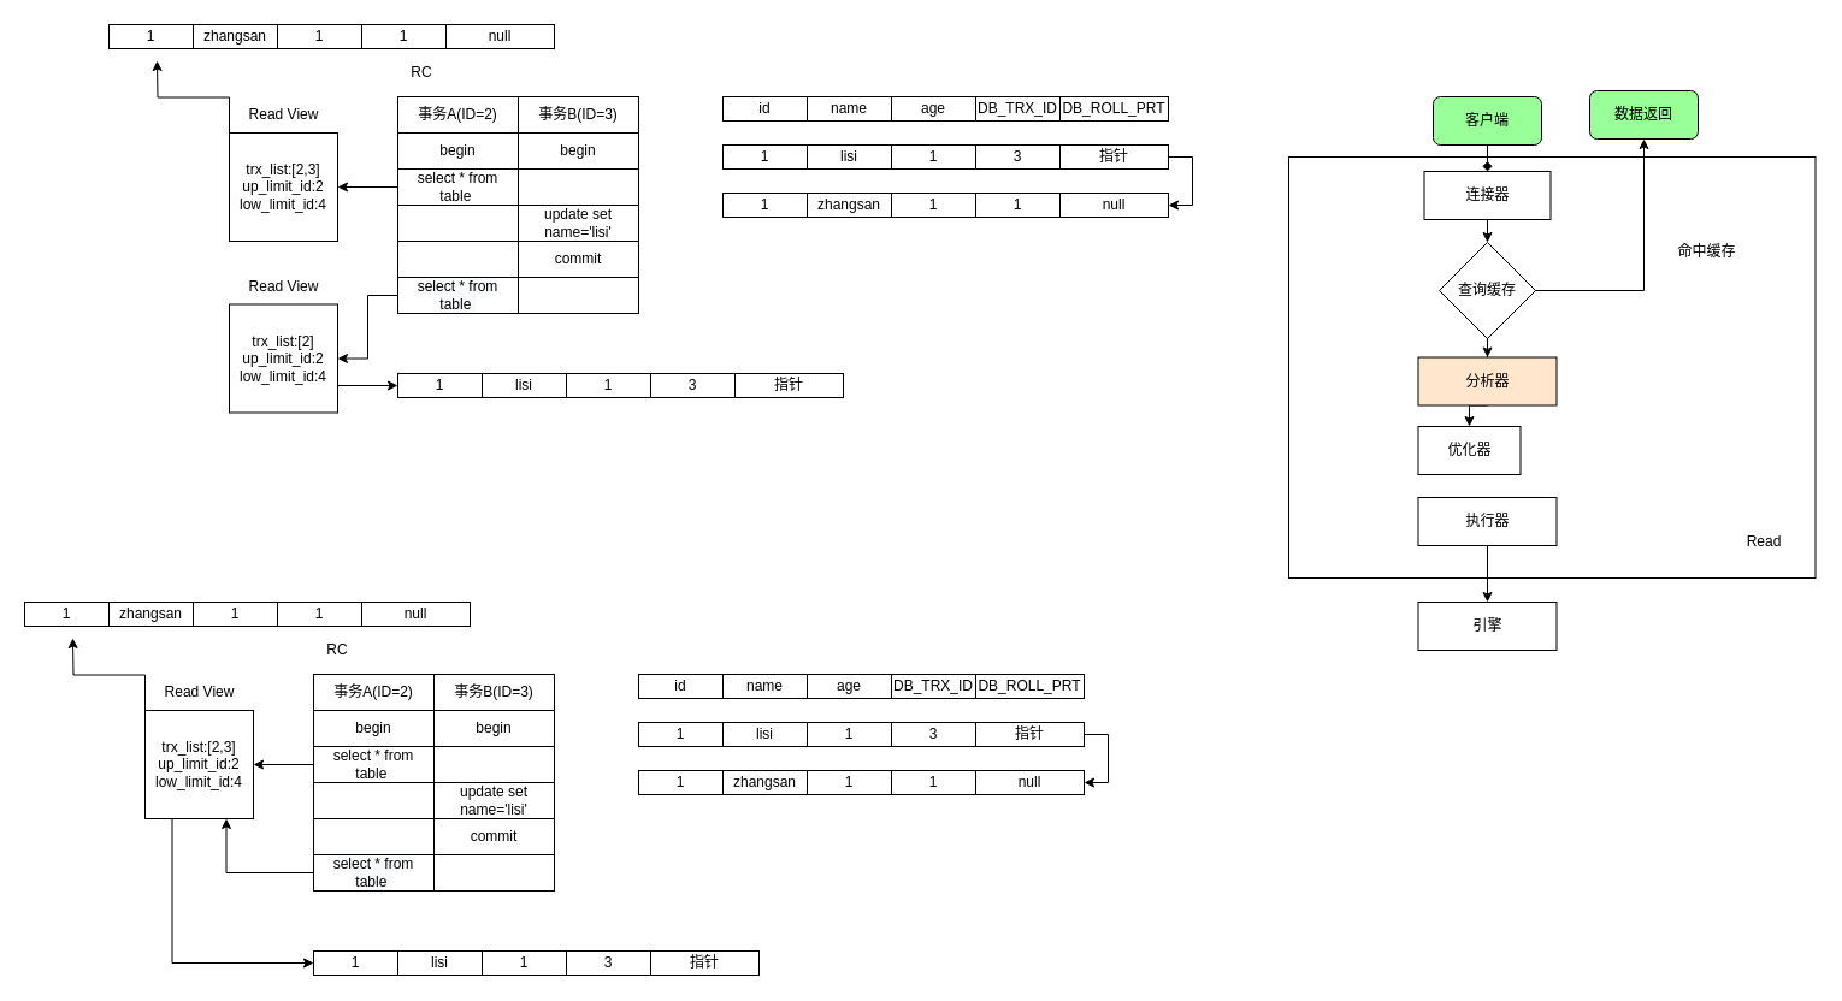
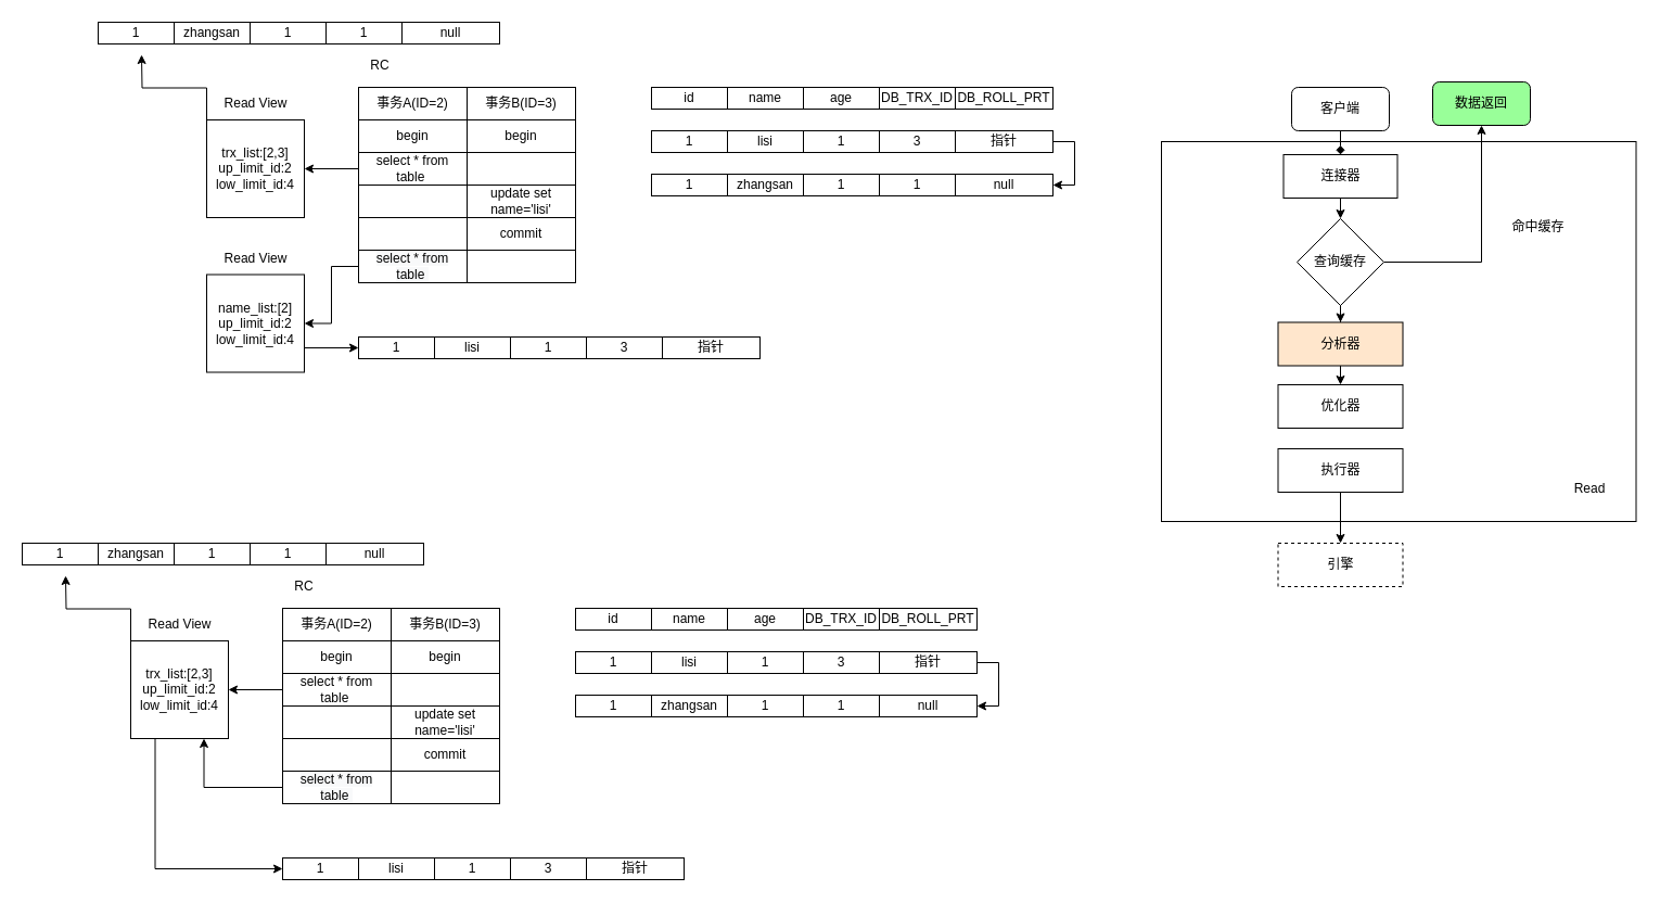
- <mxCell id="96" value="客户端" style="rounded=1;whiteSpace=wrap;html=1;fillColor=#99FF99;" vertex="1" parent="1"><mxGeometry x="1190" y="80" width="90" height="40" as="geometry" /></mxCell>
+ <mxCell id="96" value="客户端" style="rounded=1;whiteSpace=wrap;html=1;fillColor=#ffffff;" vertex="1" parent="1"><mxGeometry x="1190" y="80" width="90" height="40" as="geometry" /></mxCell>
- <mxCell id="37" value="trx_list:[2]&lt;br&gt;up_limit_id:2&lt;br&gt;low_limit_id:4" style="whiteSpace=wrap;html=1;aspect=fixed;" parent="1" vertex="1"><mxGeometry x="190" y="252.5" width="90" height="90" as="geometry" /></mxCell>
+ <mxCell id="37" value="name_list:[2]&lt;br&gt;up_limit_id:2&lt;br&gt;low_limit_id:4" style="whiteSpace=wrap;html=1;aspect=fixed;" parent="1" vertex="1"><mxGeometry x="190" y="252.5" width="90" height="90" as="geometry" /></mxCell>
- <mxCell id="106" value="优化器" style="whiteSpace=wrap;html=1;fillColor=#FFFFFF;" vertex="1" parent="1"><mxGeometry x="1177.5" y="354" width="85" height="40" as="geometry" /></mxCell>
+ <mxCell id="106" value="优化器" style="whiteSpace=wrap;html=1;fillColor=#FFFFFF;" vertex="1" parent="1"><mxGeometry x="1177.5" y="354" width="115" height="40" as="geometry" /></mxCell>
- <mxCell id="109" value="引擎" style="whiteSpace=wrap;html=1;fillColor=#FFFFFF;" vertex="1" parent="1"><mxGeometry x="1177.5" y="500" width="115" height="40" as="geometry" /></mxCell>
+ <mxCell id="109" value="引擎" style="whiteSpace=wrap;html=1;fillColor=#FFFFFF;dashed=1;" vertex="1" parent="1"><mxGeometry x="1177.5" y="500" width="115" height="40" as="geometry" /></mxCell>
